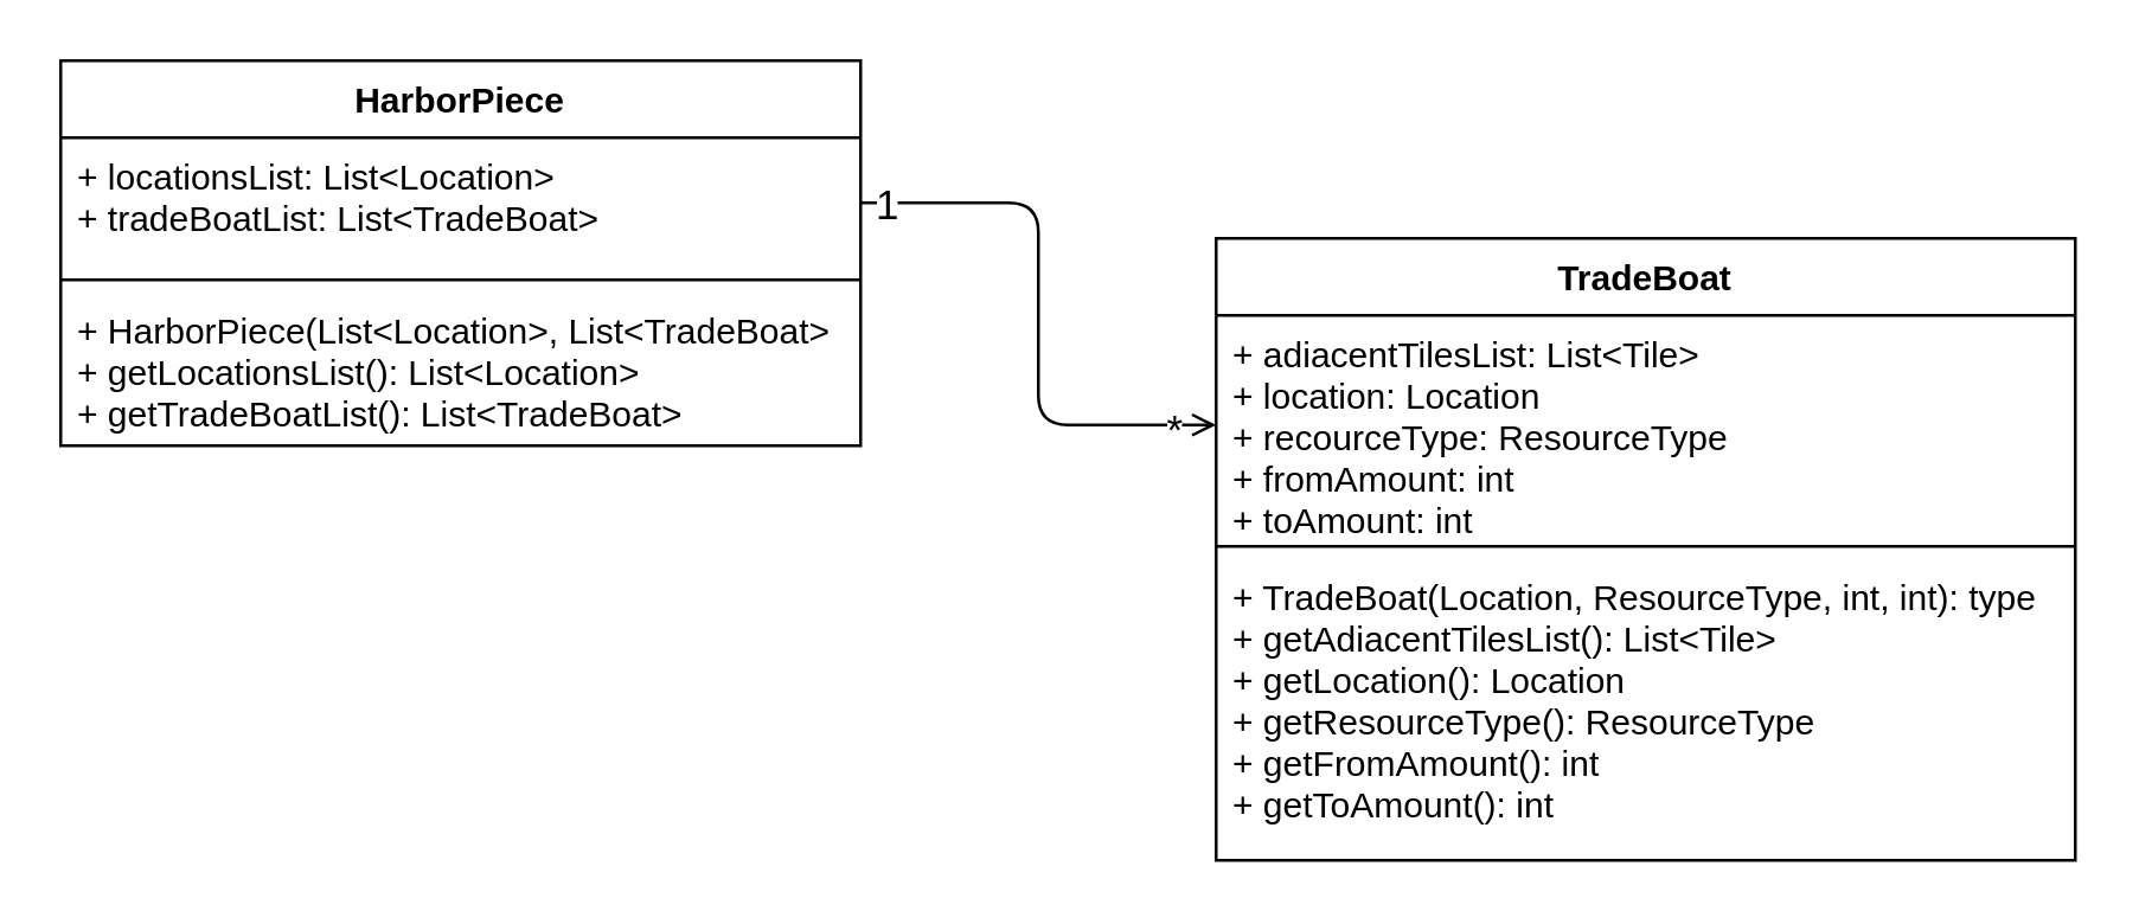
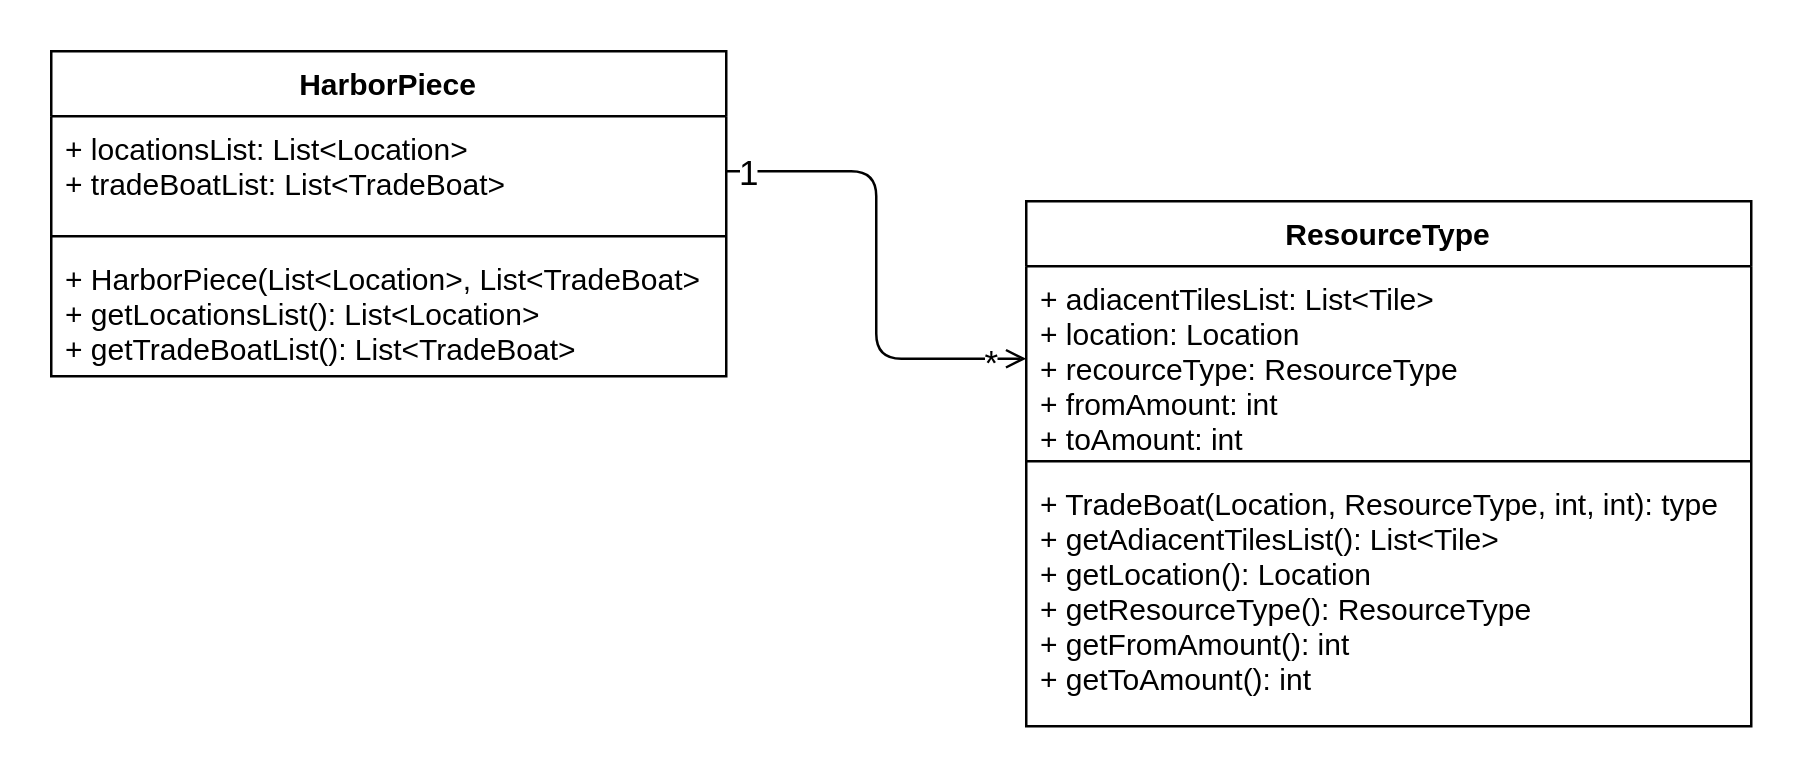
- <mxCell id="6" value="TradeBoat" style="swimlane;fontStyle=1;align=center;verticalAlign=top;childLayout=stackLayout;horizontal=1;startSize=26;horizontalStack=0;resizeParent=1;resizeParentMax=0;resizeLast=0;collapsible=1;marginBottom=0;" vertex="1" parent="1"><mxGeometry x="410" y="80" width="290" height="210" as="geometry" /></mxCell>
+ <mxCell id="6" value="ResourceType" style="swimlane;fontStyle=1;align=center;verticalAlign=top;childLayout=stackLayout;horizontal=1;startSize=26;horizontalStack=0;resizeParent=1;resizeParentMax=0;resizeLast=0;collapsible=1;marginBottom=0;" vertex="1" parent="1"><mxGeometry x="410" y="80" width="290" height="210" as="geometry" /></mxCell>
